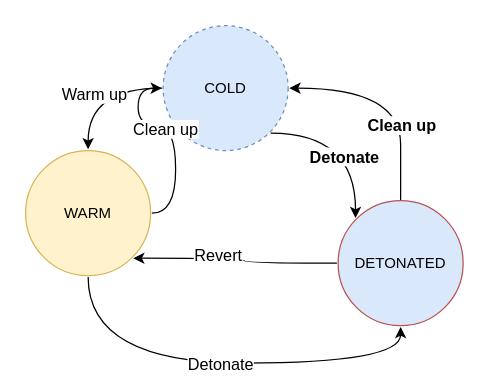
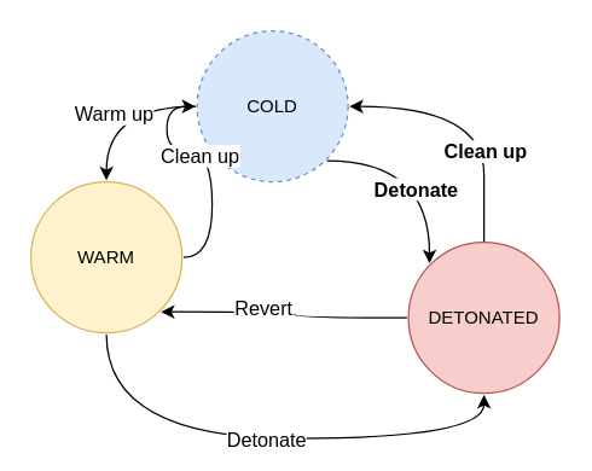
- <mxCell id="16" value="DETONATED" style="ellipse;whiteSpace=wrap;html=1;aspect=fixed;fillColor=#dae8fc;strokeColor=#b85450;perimeterSpacing=1;" vertex="1" parent="1"><mxGeometry x="270" y="160" width="100" height="100" as="geometry" /></mxCell>
+ <mxCell id="16" value="DETONATED" style="ellipse;whiteSpace=wrap;html=1;aspect=fixed;fillColor=#f8cecc;strokeColor=#b85450;perimeterSpacing=1;" vertex="1" parent="1"><mxGeometry x="270" y="160" width="100" height="100" as="geometry" /></mxCell>
